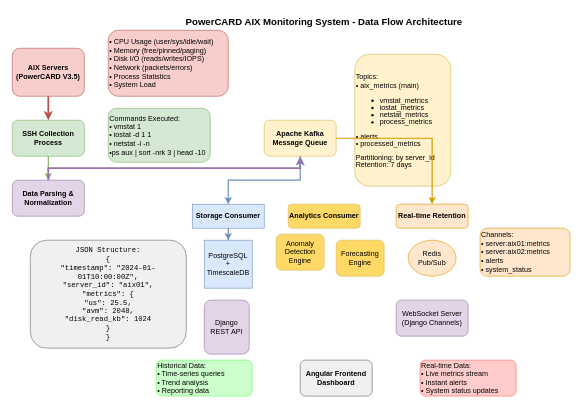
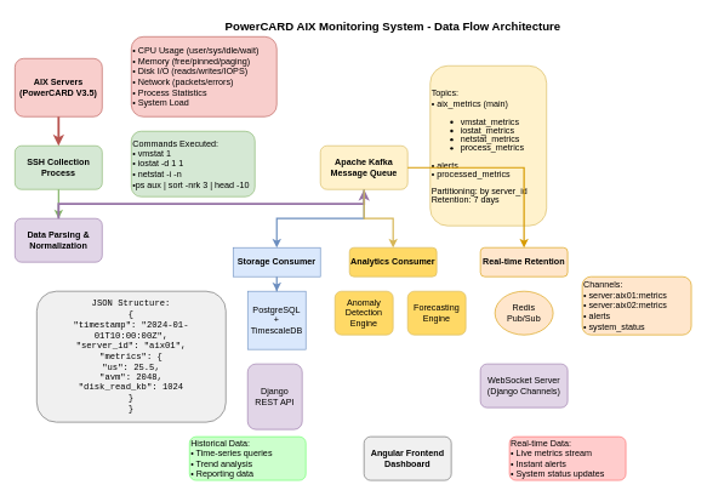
+ <mxCell id="28" style="edgeStyle=orthogonalEdgeStyle;rounded=0;orthogonalLoop=1;jettySize=auto;html=1;strokeWidth=2;strokeColor=#d6b656;" parent="1" source="9" target="13" edge="1"><mxGeometry relative="1" as="geometry" /></mxCell>
- <mxCell id="14" value="Anomaly Detection&#10;Engine" style="rounded=1;whiteSpace=wrap;html=1;fillColor=#ffd966;strokeColor=#d6b656;" parent="1" vertex="1"><mxGeometry x="460" y="390" width="80" height="60" as="geometry" /></mxCell>
+ <mxCell id="14" value="Anomaly Detection&#10;Engine" style="rounded=1;whiteSpace=wrap;html=1;fillColor=#ffd966;strokeColor=#d6b656;" parent="1" vertex="1"><mxGeometry x="460" y="400" width="80" height="60" as="geometry" /></mxCell>
